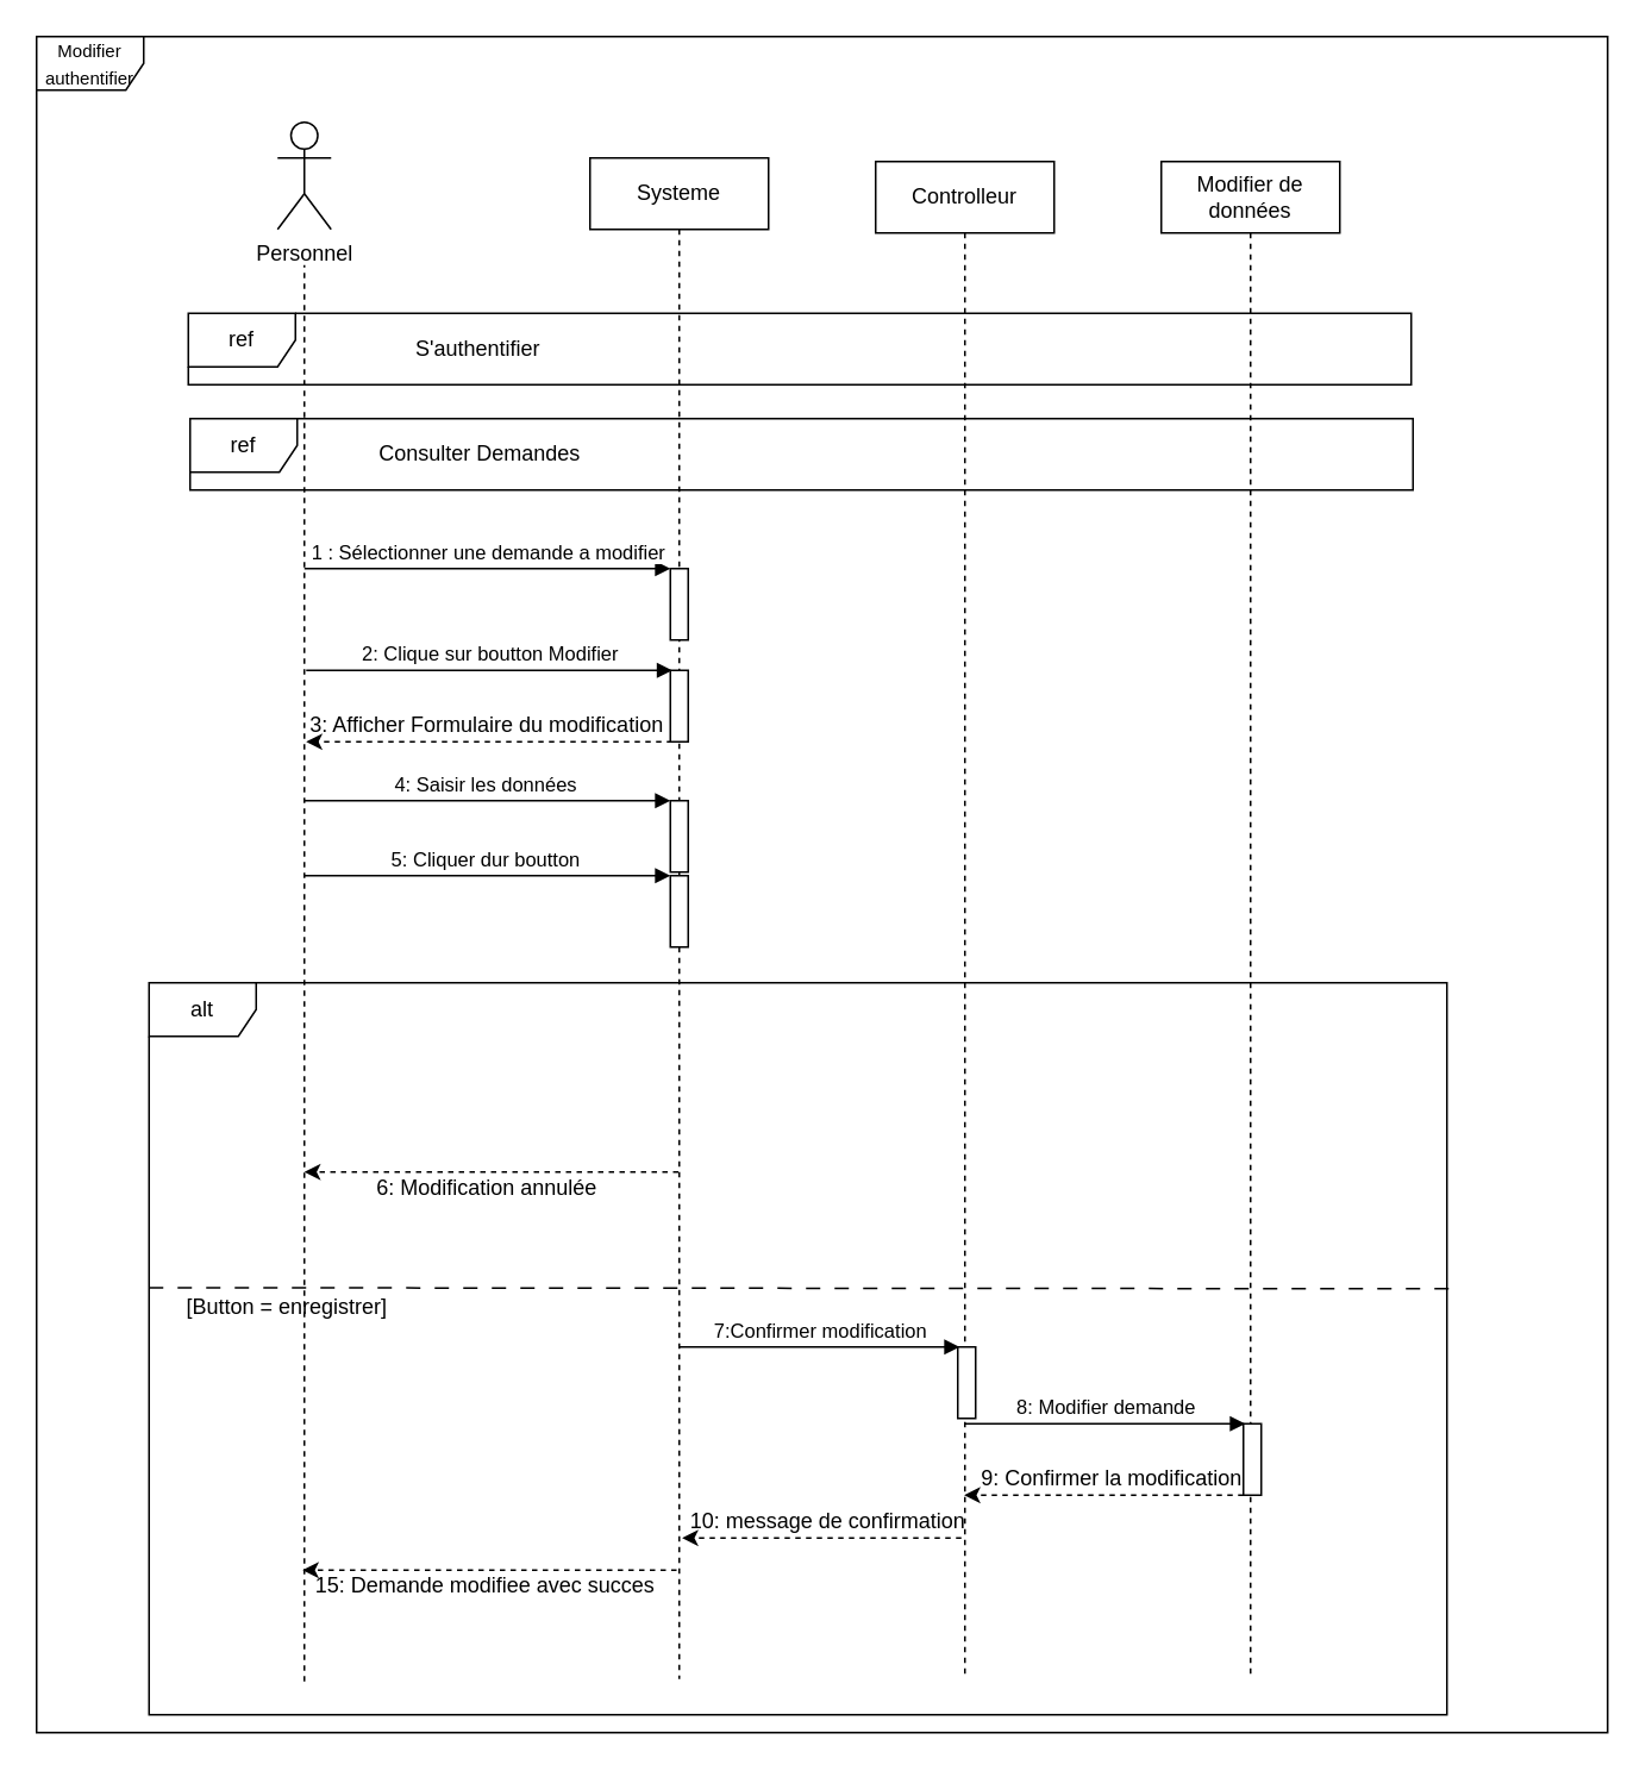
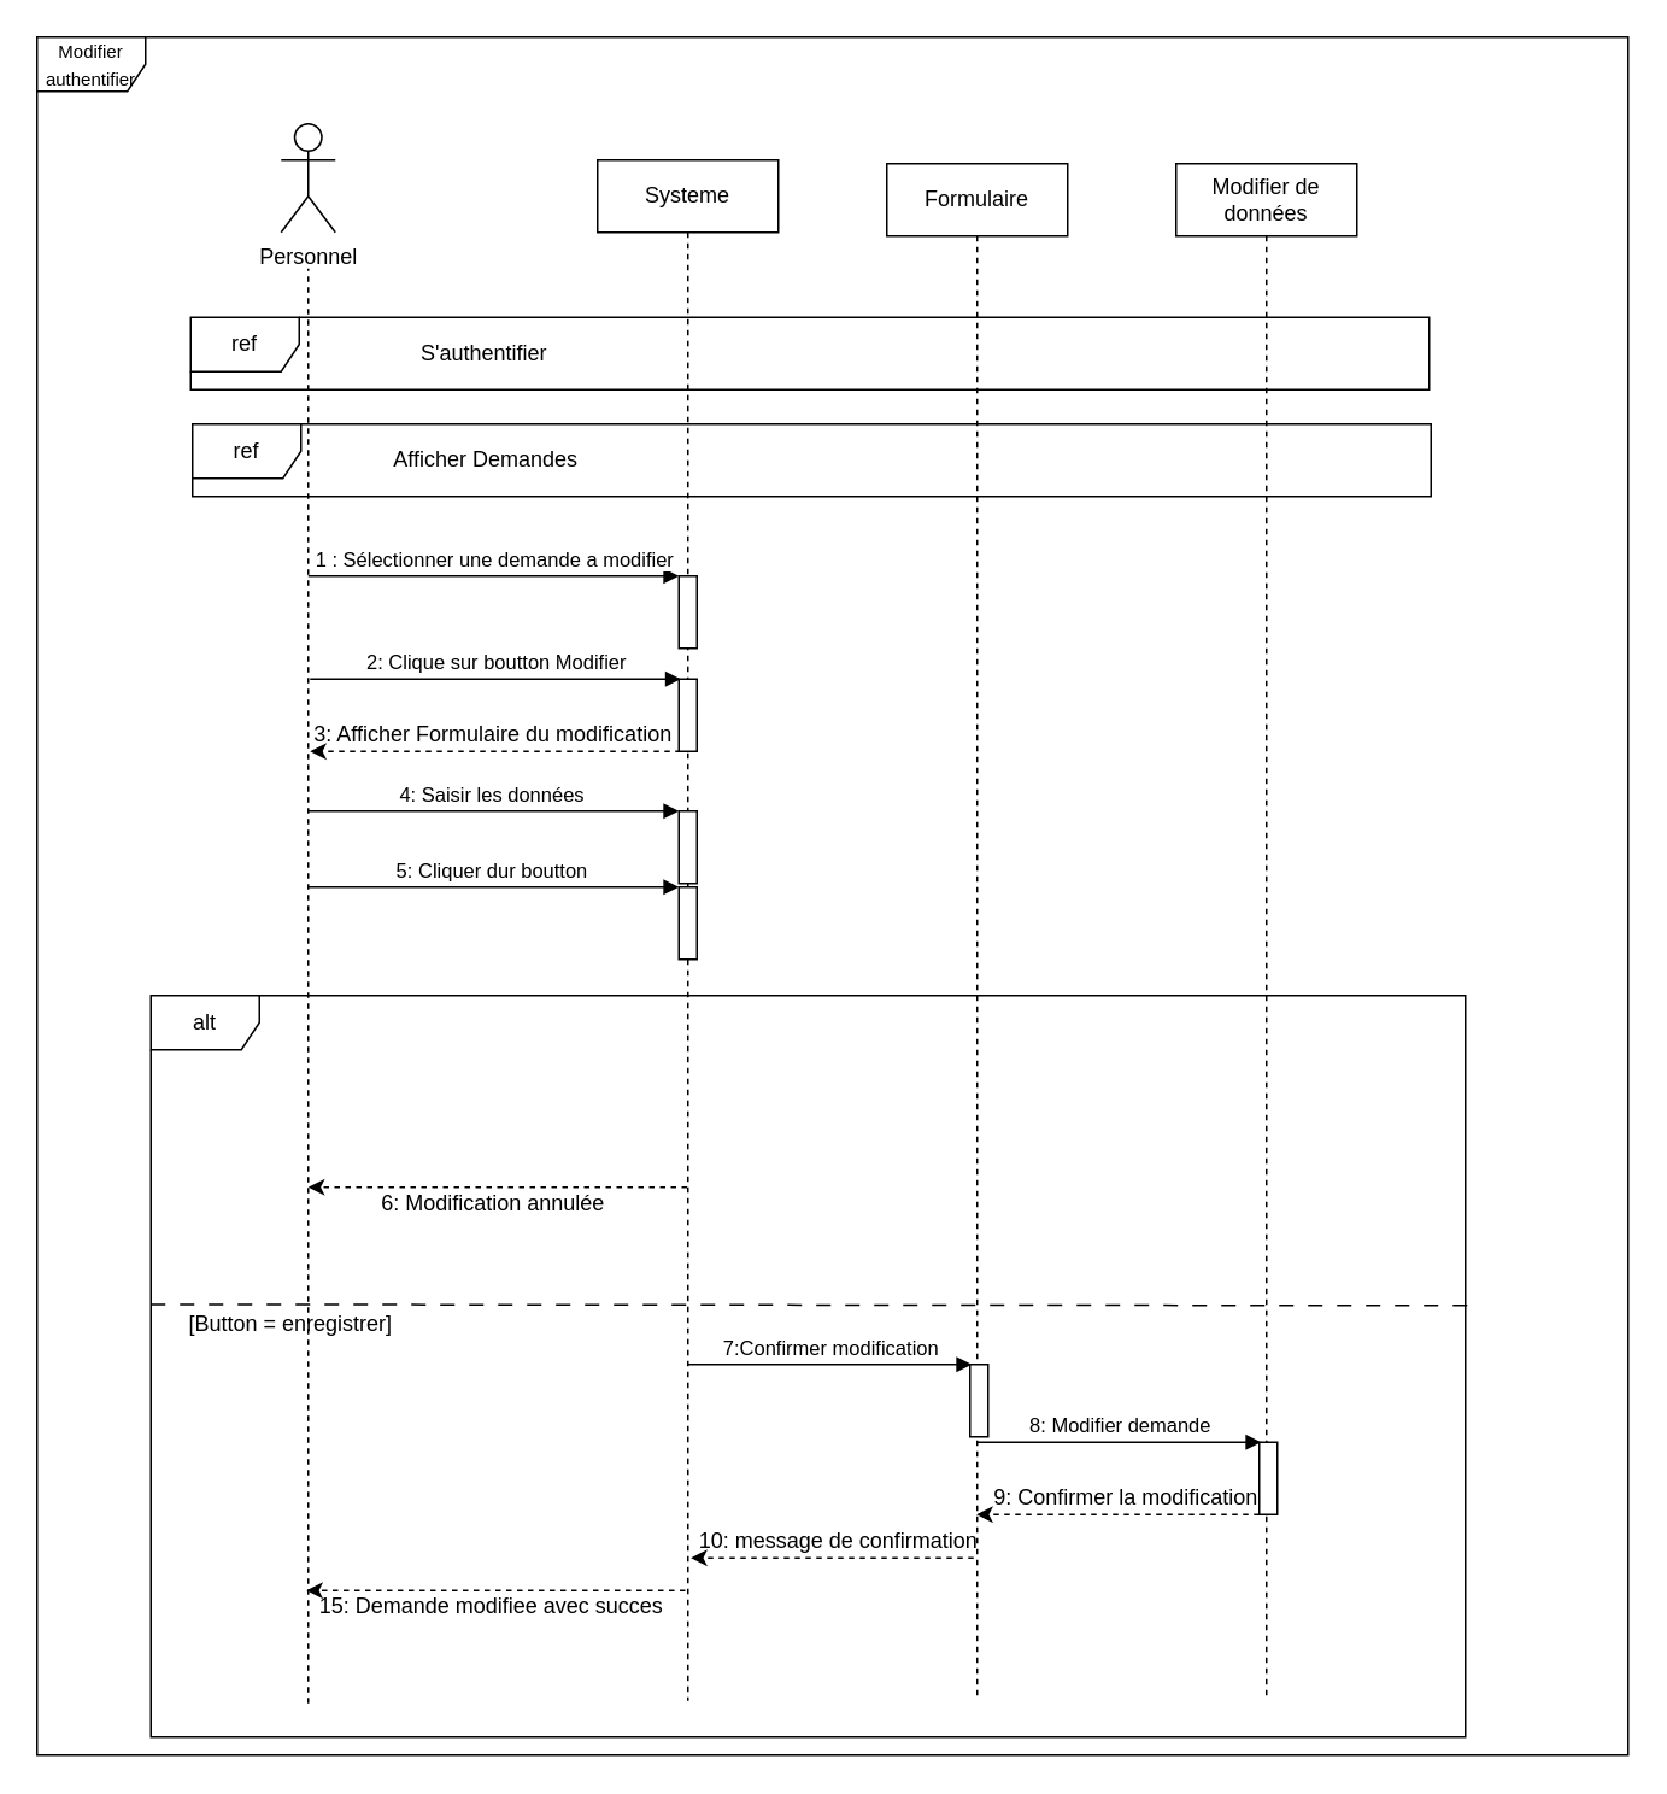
- <mxCell id="18" value="Controlleur" style="shape=umlLifeline;perimeter=lifelinePerimeter;whiteSpace=wrap;html=1;container=0;dropTarget=0;collapsible=0;recursiveResize=0;outlineConnect=0;portConstraint=eastwest;newEdgeStyle={&quot;edgeStyle&quot;:&quot;elbowEdgeStyle&quot;,&quot;elbow&quot;:&quot;vertical&quot;,&quot;curved&quot;:0,&quot;rounded&quot;:0};" vertex="1" parent="1"><mxGeometry x="490" y="90" width="100" height="850" as="geometry" /></mxCell>
+ <mxCell id="18" value="Formulaire" style="shape=umlLifeline;perimeter=lifelinePerimeter;whiteSpace=wrap;html=1;container=0;dropTarget=0;collapsible=0;recursiveResize=0;outlineConnect=0;portConstraint=eastwest;newEdgeStyle={&quot;edgeStyle&quot;:&quot;elbowEdgeStyle&quot;,&quot;elbow&quot;:&quot;vertical&quot;,&quot;curved&quot;:0,&quot;rounded&quot;:0};" vertex="1" parent="1"><mxGeometry x="490" y="90" width="100" height="850" as="geometry" /></mxCell>
- <mxCell id="21" value="Consulter Demandes" style="text;html=1;align=center;verticalAlign=middle;resizable=1;points=[];autosize=1;strokeColor=none;fillColor=none;movable=1;rotatable=1;deletable=1;editable=1;locked=0;connectable=1;" vertex="1" parent="1"><mxGeometry x="198" y="239" width="140" height="30" as="geometry" /></mxCell>
+ <mxCell id="21" value="Afficher Demandes" style="text;html=1;align=center;verticalAlign=middle;resizable=1;points=[];autosize=1;strokeColor=none;fillColor=none;movable=1;rotatable=1;deletable=1;editable=1;locked=0;connectable=1;" vertex="1" parent="1"><mxGeometry x="198" y="239" width="140" height="30" as="geometry" /></mxCell>
